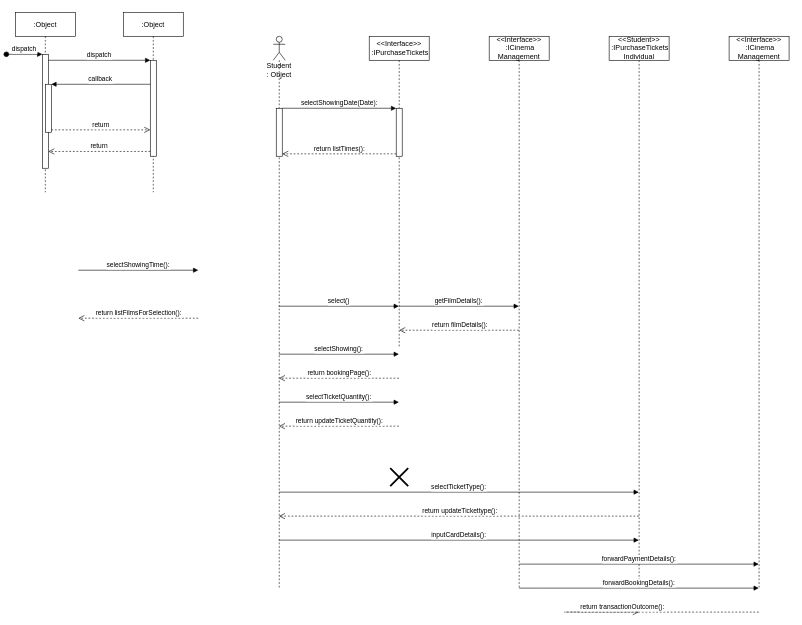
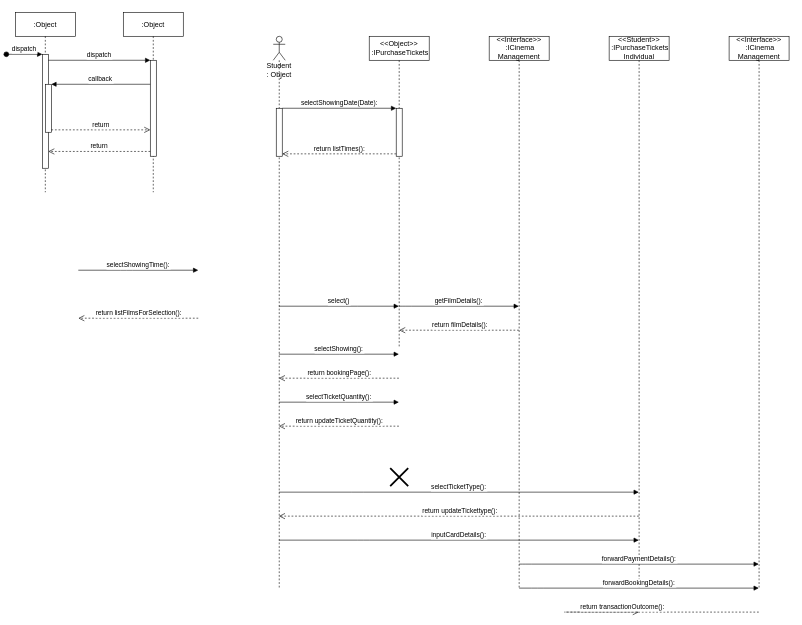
- <mxCell id="13" value="&amp;lt;&amp;lt;Interface&amp;gt;&amp;gt;&lt;br&gt;&amp;nbsp;:IPurchaseTickets" style="shape=umlLifeline;perimeter=lifelinePerimeter;whiteSpace=wrap;html=1;container=1;collapsible=0;recursiveResize=0;outlineConnect=0;" parent="1" vertex="1"><mxGeometry x="610" y="60" width="100" height="520" as="geometry" /></mxCell>
+ <mxCell id="13" value="&amp;lt;&amp;lt;Object&amp;gt;&amp;gt;&lt;br&gt;&amp;nbsp;:IPurchaseTickets" style="shape=umlLifeline;perimeter=lifelinePerimeter;whiteSpace=wrap;html=1;container=1;collapsible=0;recursiveResize=0;outlineConnect=0;" parent="1" vertex="1"><mxGeometry x="610" y="60" width="100" height="520" as="geometry" /></mxCell>
